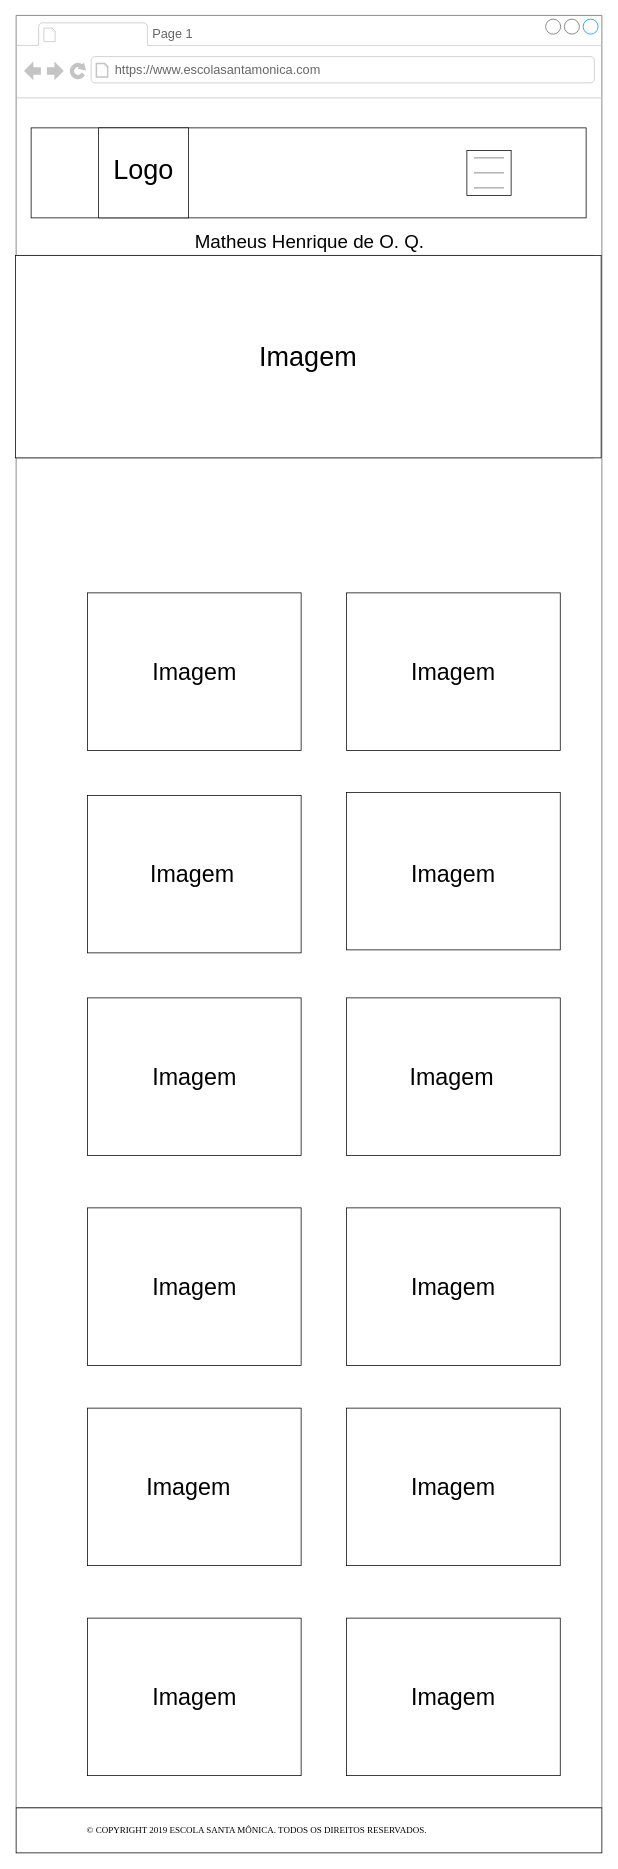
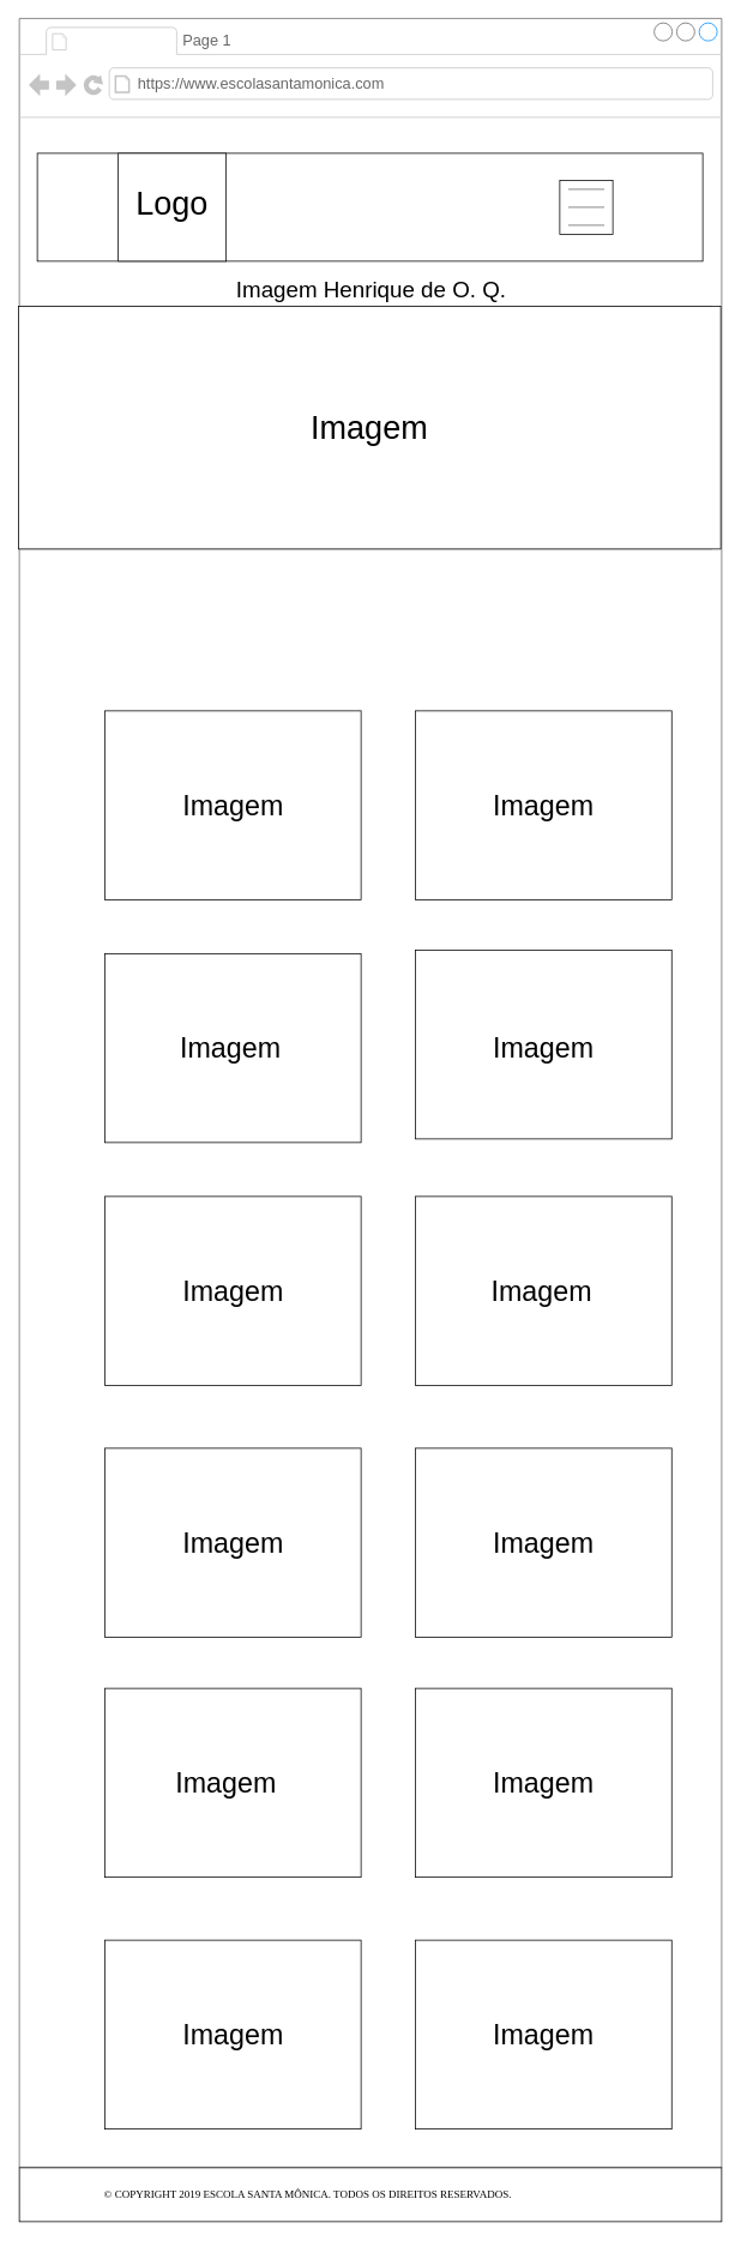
- <mxCell id="39" value="&lt;font style=&quot;font-size: 25px&quot;&gt;Matheus Henrique de O. Q.&lt;/font&gt;" style="text;html=1;align=center;" vertex="1" parent="2"><mxGeometry x="235" y="280" width="311" height="30" as="geometry" /></mxCell>
+ <mxCell id="39" value="&lt;font style=&quot;font-size: 25px&quot;&gt;Imagem Henrique de O. Q.&lt;/font&gt;" style="text;html=1;align=center;" vertex="1" parent="2"><mxGeometry x="235" y="280" width="311" height="30" as="geometry" /></mxCell>
